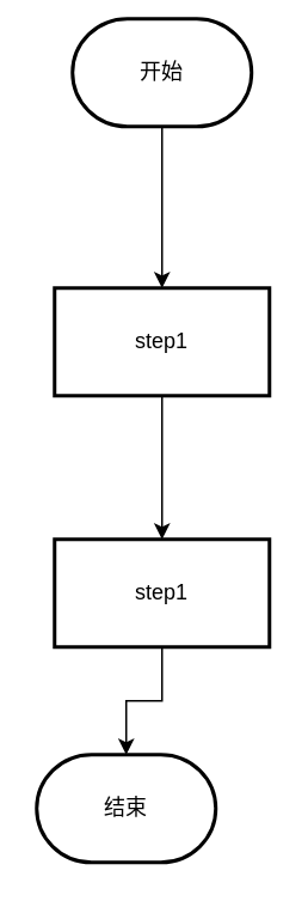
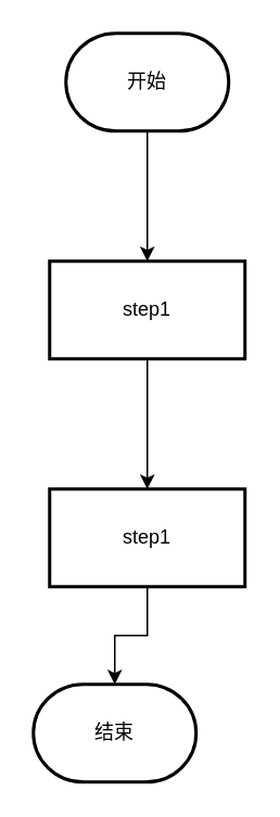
- <mxCell id="3" value="开始" style="strokeWidth=2;html=1;shape=mxgraph.flowchart.terminator;whiteSpace=wrap;" vertex="1" parent="1"><mxGeometry x="40" y="10" width="100" height="60" as="geometry" /></mxCell>
+ <mxCell id="3" value="开始" style="strokeWidth=2;html=1;shape=mxgraph.flowchart.terminator;whiteSpace=wrap;" vertex="1" parent="1"><mxGeometry x="40" y="20" width="100" height="60" as="geometry" /></mxCell>
